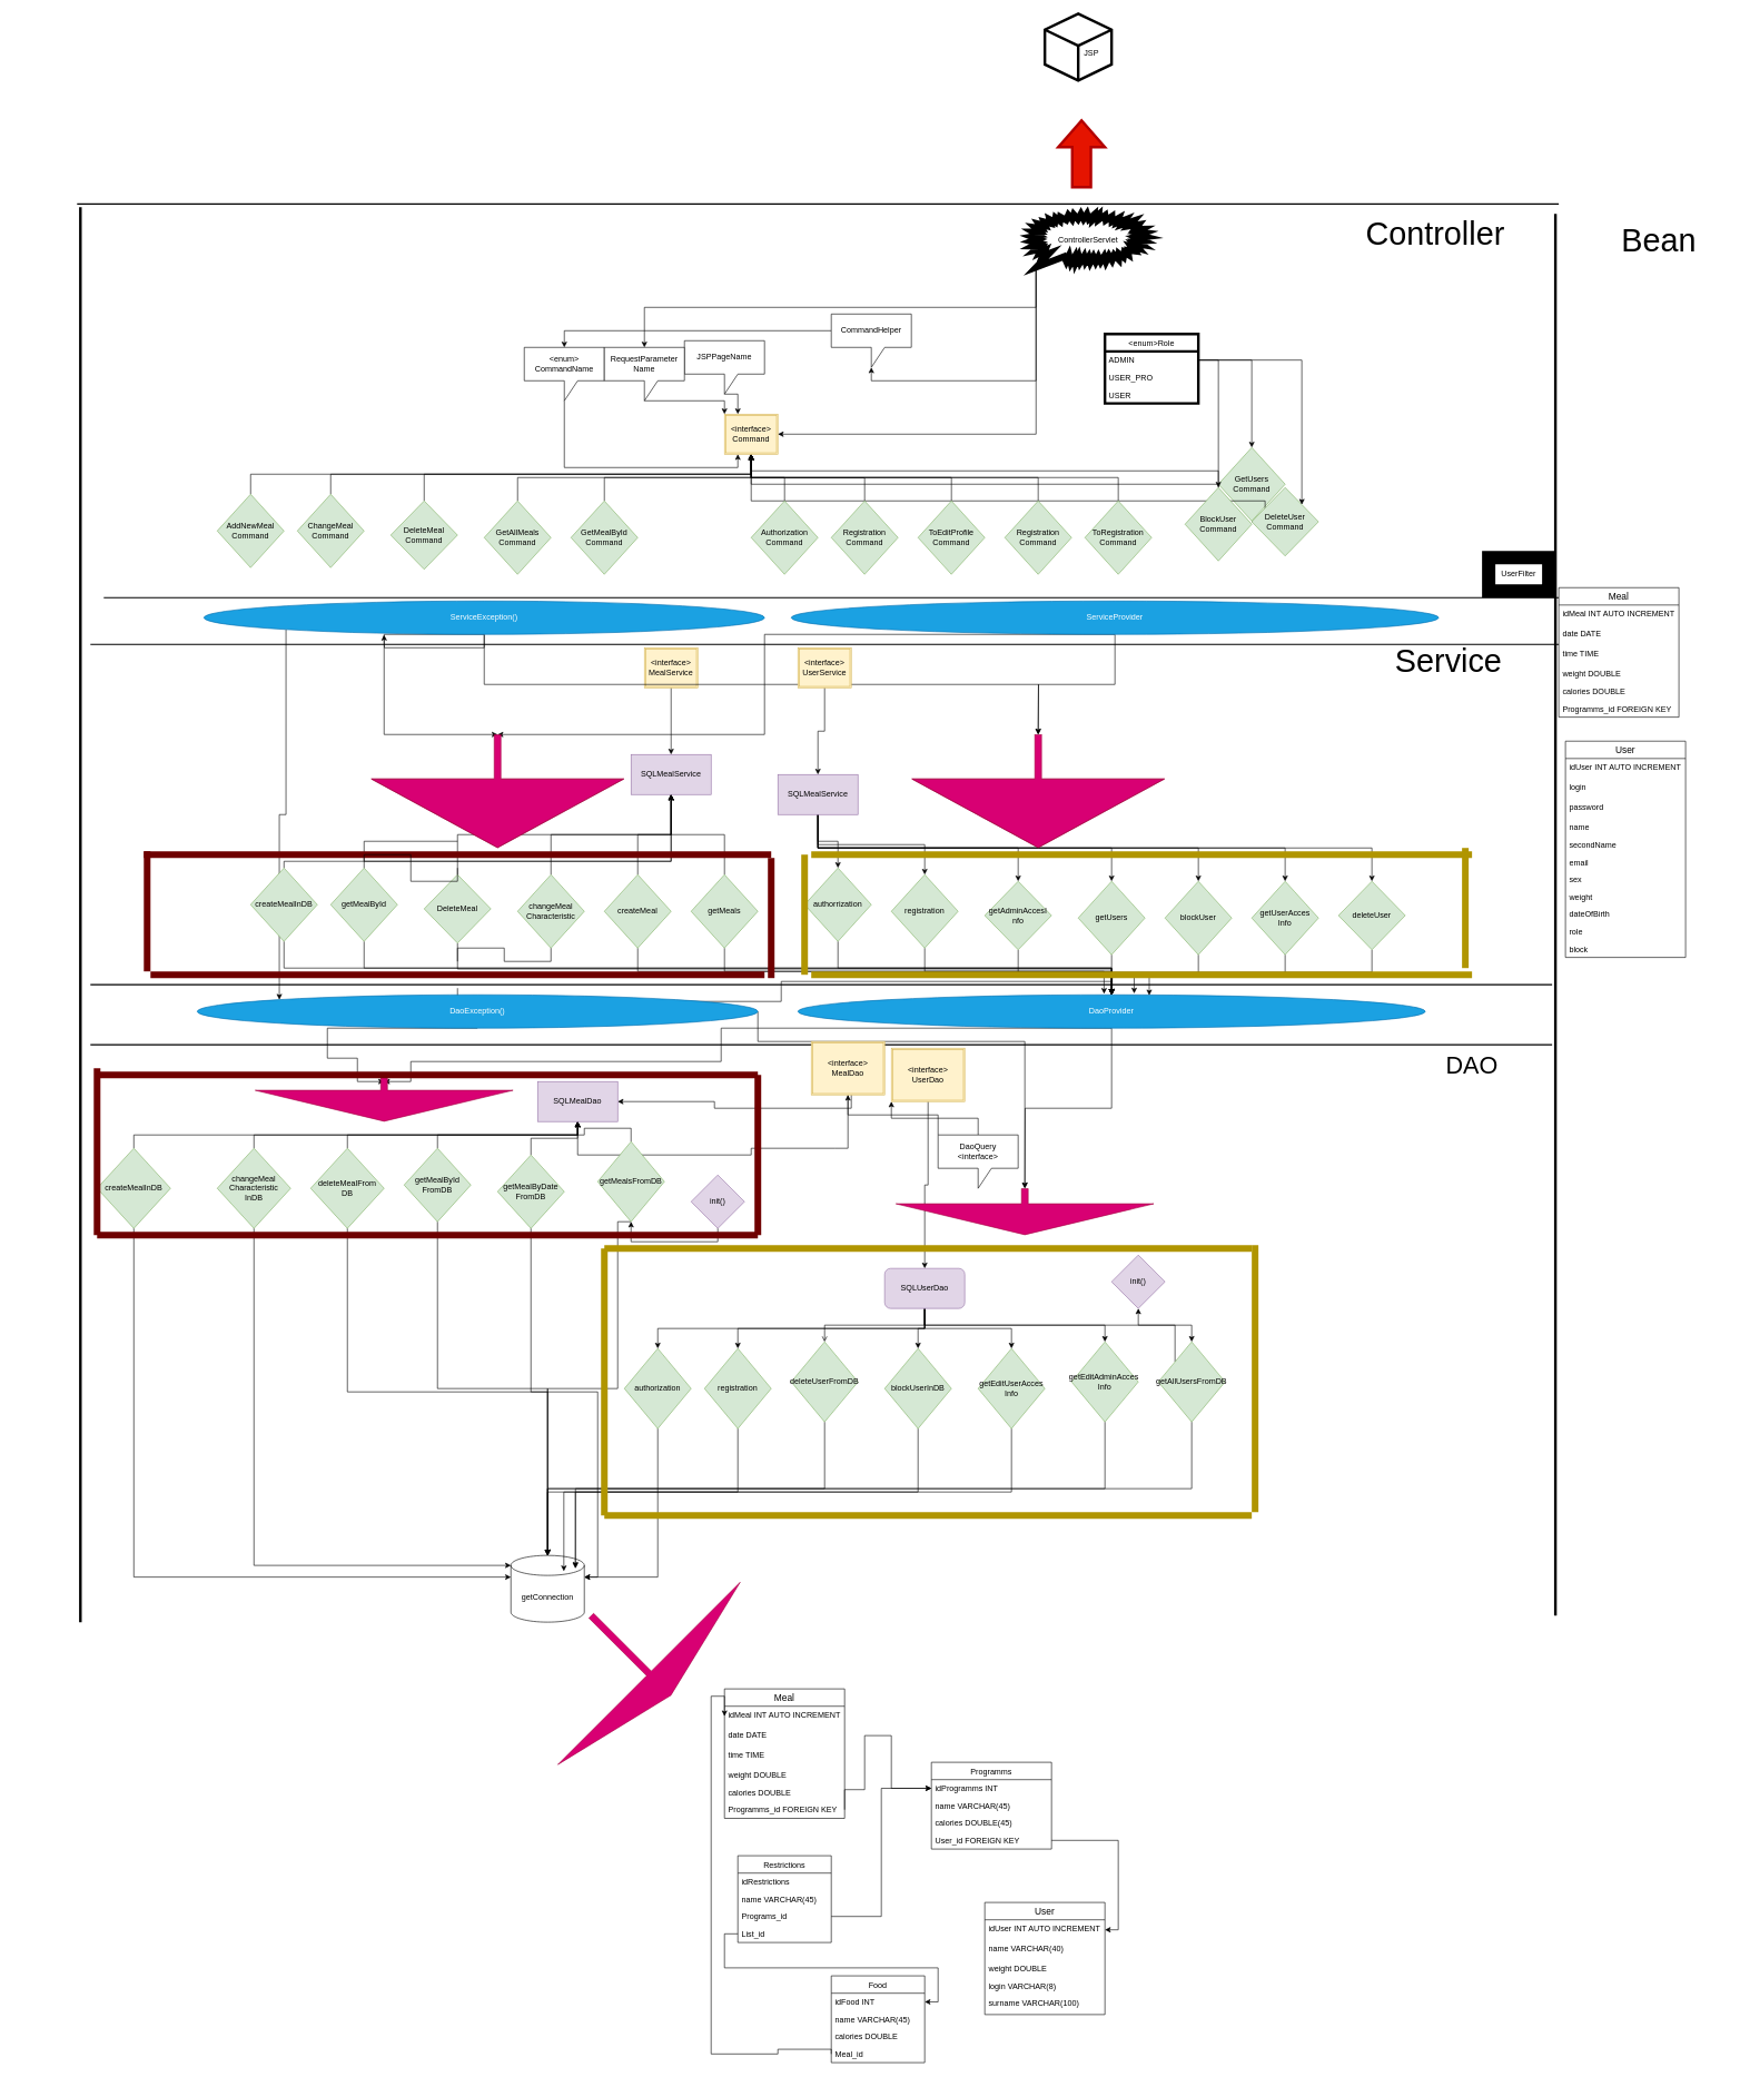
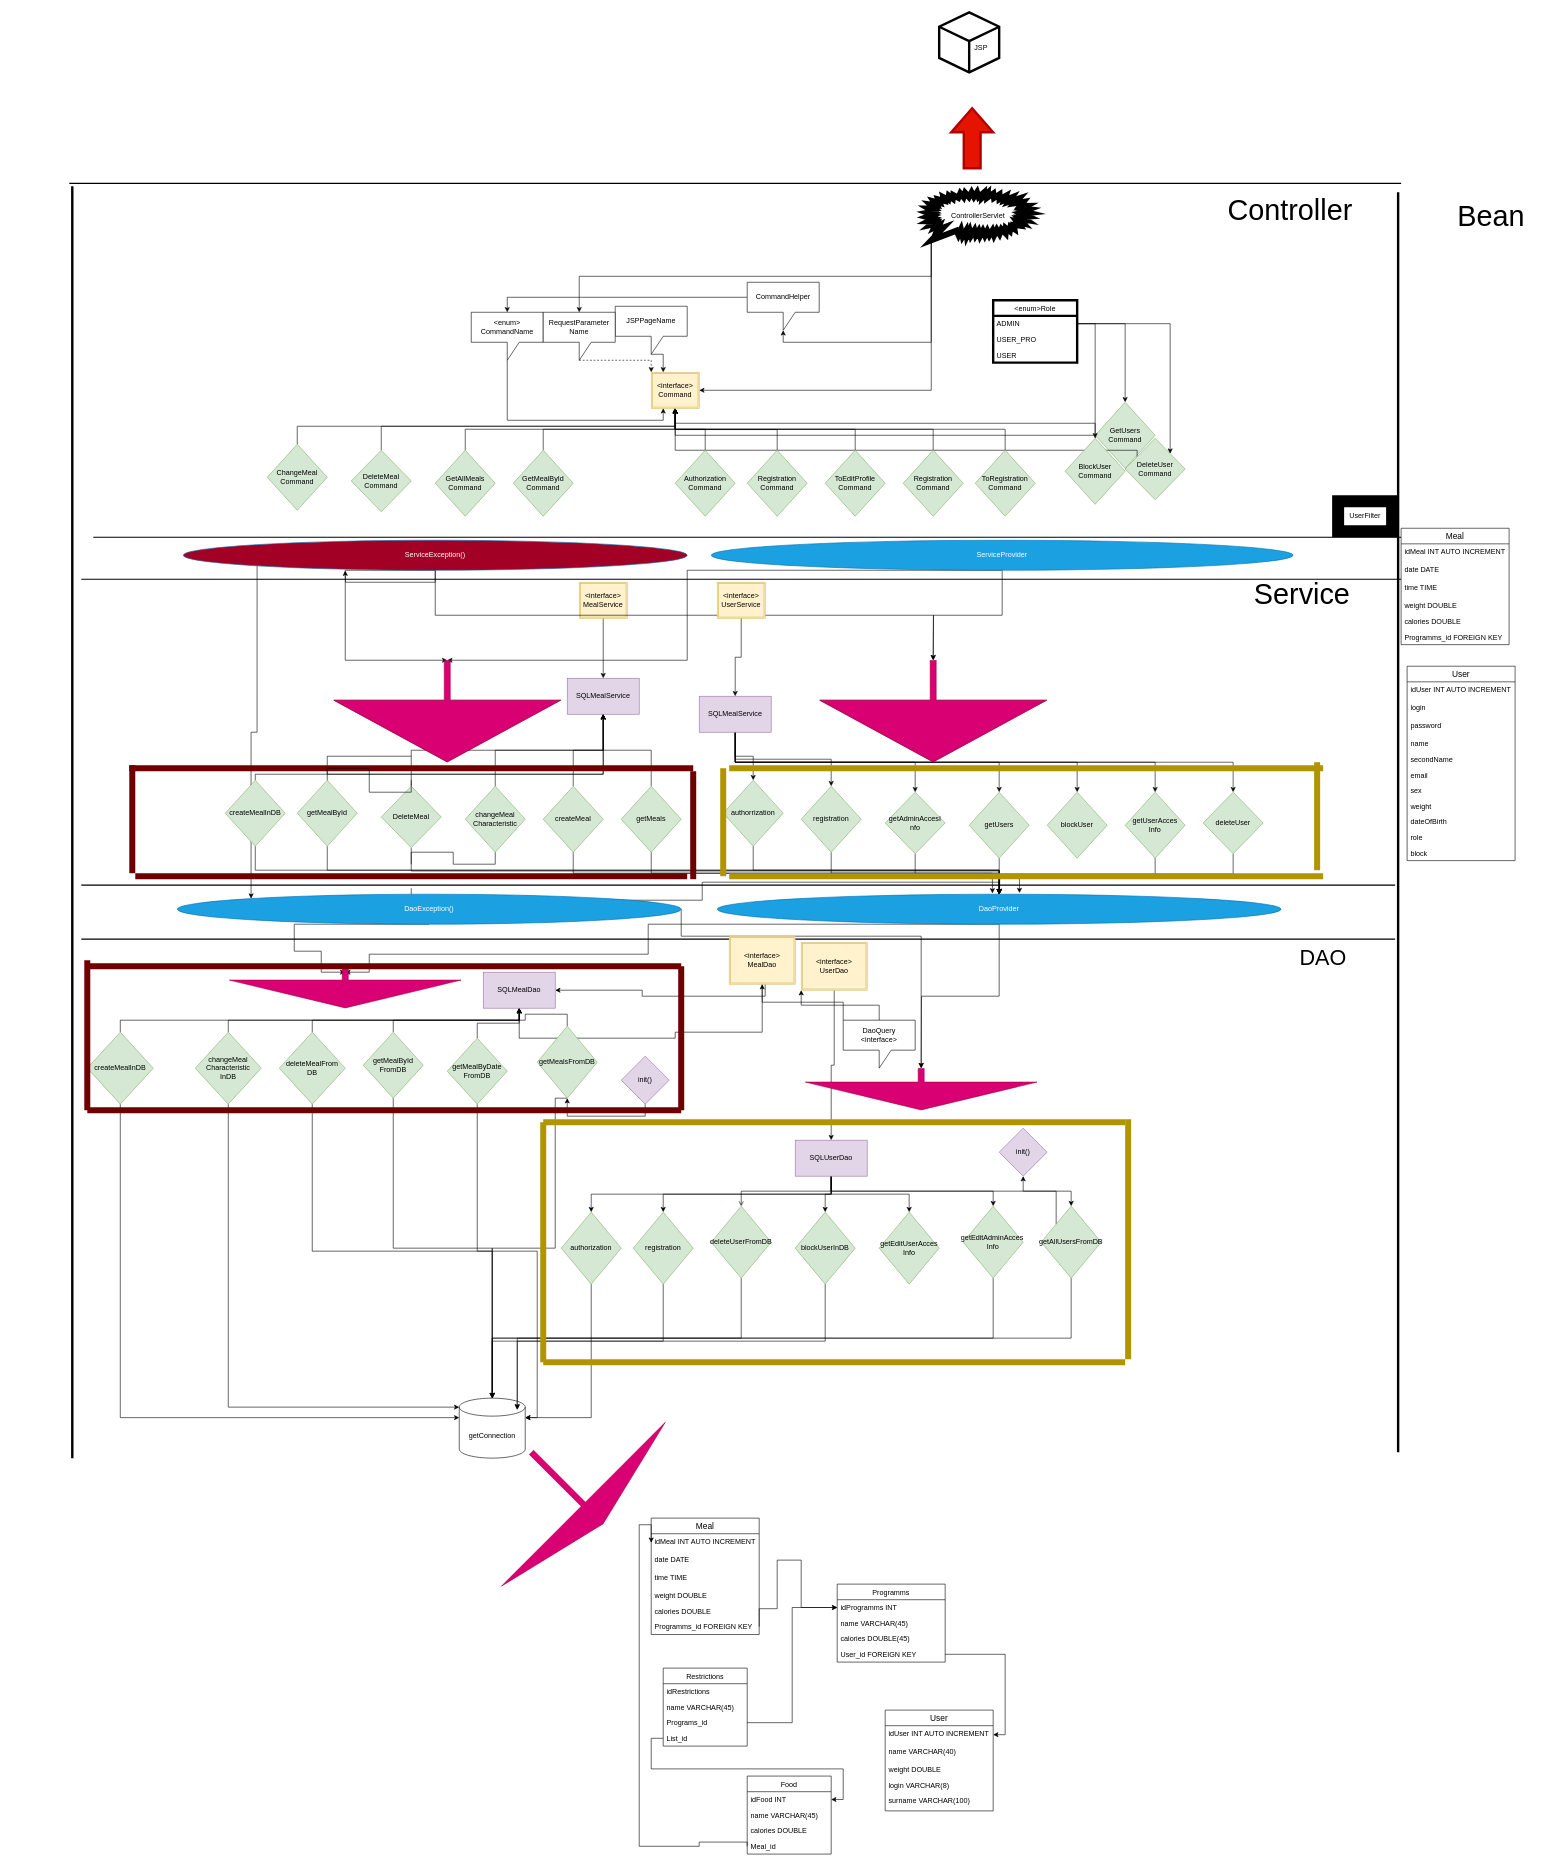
- <mxCell id="232" style="edgeStyle=orthogonalEdgeStyle;rounded=0;orthogonalLoop=1;jettySize=auto;html=1;exitX=0;exitY=0;exitDx=60.0;exitDy=80;exitPerimeter=0;entryX=0;entryY=0;entryDx=0;entryDy=0;" edge="1" parent="1" source="233" target="227"><mxGeometry relative="1" as="geometry"><Array as="points"><mxPoint x="1085" y="600" /></Array></mxGeometry></mxCell>
+ <mxCell id="232" style="edgeStyle=orthogonalEdgeStyle;rounded=0;orthogonalLoop=1;jettySize=auto;html=1;exitX=0;exitY=0;exitDx=60.0;exitDy=80;exitPerimeter=0;entryX=0;entryY=0;entryDx=0;entryDy=0;dashed=1;" edge="1" parent="1" source="233" target="227"><mxGeometry relative="1" as="geometry"><Array as="points"><mxPoint x="1085" y="600" /></Array></mxGeometry></mxCell>
- <mxCell id="116" style="edgeStyle=orthogonalEdgeStyle;rounded=0;orthogonalLoop=1;jettySize=auto;html=1;exitX=0.5;exitY=0;exitDx=0;exitDy=0;entryX=0.5;entryY=1;entryDx=0;entryDy=0;" edge="1" parent="1" source="117" target="227"><mxGeometry relative="1" as="geometry" /></mxCell>
- <mxCell id="117" value="AddNewMeal&lt;br&gt;Command" style="rhombus;whiteSpace=wrap;html=1;rounded=0;fillColor=#d5e8d4;strokeColor=#82b366;" parent="1" vertex="1"><mxGeometry x="325" y="740" width="100" height="110" as="geometry" /></mxCell>
- <mxCell id="34" value="ServiceException()" style="ellipse;whiteSpace=wrap;html=1;fillColor=#1ba1e2;strokeColor=#006EAF;fontColor=#ffffff;" parent="1" vertex="1"><mxGeometry x="305" y="900" width="840" height="50" as="geometry" /></mxCell>
+ <mxCell id="34" value="ServiceException()" style="ellipse;whiteSpace=wrap;html=1;fillColor=#a20025;strokeColor=#006EAF;fontColor=#ffffff;" parent="1" vertex="1"><mxGeometry x="305" y="900" width="840" height="50" as="geometry" /></mxCell>
- <mxCell id="186" style="edgeStyle=orthogonalEdgeStyle;rounded=0;orthogonalLoop=1;jettySize=auto;html=1;exitX=0.5;exitY=1;exitDx=0;exitDy=0;entryX=0.56;entryY=0.018;entryDx=0;entryDy=0;entryPerimeter=0;" edge="1" parent="1" source="187" target="22"><mxGeometry relative="1" as="geometry" /></mxCell>
- <mxCell id="150" value="SQLUserDao" style="whiteSpace=wrap;html=1;fillColor=#e1d5e7;strokeColor=#9673a6;rounded=1;" vertex="1" parent="1"><mxGeometry x="1325" y="1900" width="120" height="60" as="geometry" /></mxCell>
+ <mxCell id="150" value="SQLUserDao" style="rounded=0;whiteSpace=wrap;html=1;fillColor=#e1d5e7;strokeColor=#9673a6;" vertex="1" parent="1"><mxGeometry x="1325" y="1900" width="120" height="60" as="geometry" /></mxCell>
- <mxCell id="151" style="edgeStyle=orthogonalEdgeStyle;rounded=0;orthogonalLoop=1;jettySize=auto;html=1;exitX=0.5;exitY=1;exitDx=0;exitDy=0;entryX=0.721;entryY=0.237;entryDx=0;entryDy=0;entryPerimeter=0;" edge="1" parent="1" source="152" target="108"><mxGeometry relative="1" as="geometry" /></mxCell>
